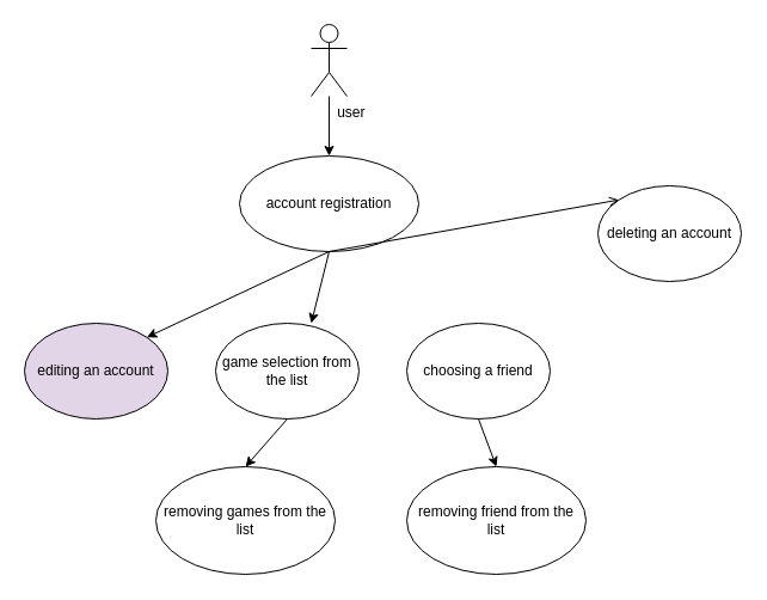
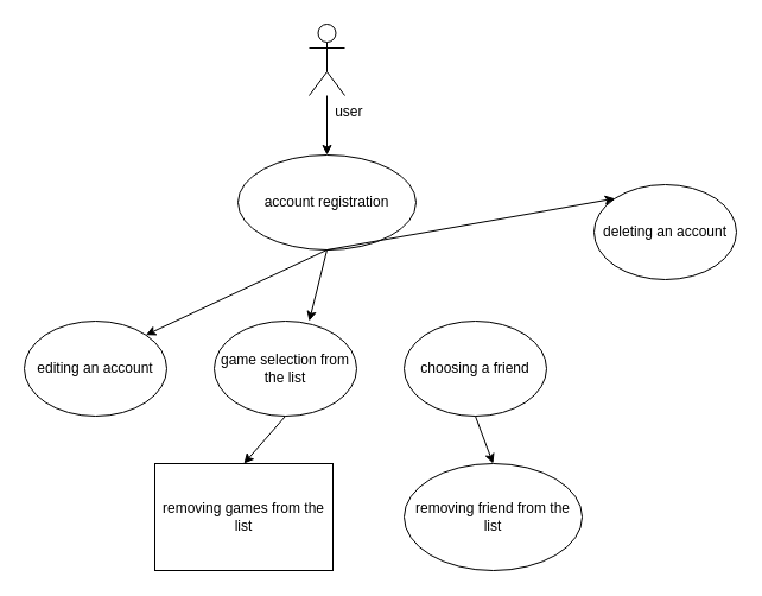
- <mxCell id="13" value="" style="endArrow=open;html=1;rounded=0;entryX=0;entryY=0;entryDx=0;entryDy=0;exitX=0.5;exitY=1;exitDx=0;exitDy=0;" edge="1" parent="1" source="3" target="5"><mxGeometry width="50" height="50" relative="1" as="geometry"><mxPoint x="280" y="210" as="sourcePoint" /><mxPoint x="300.04" y="310" as="targetPoint" /></mxGeometry></mxCell>
+ <mxCell id="13" value="" style="endArrow=classic;html=1;rounded=0;entryX=0;entryY=0;entryDx=0;entryDy=0;exitX=0.5;exitY=1;exitDx=0;exitDy=0;" edge="1" parent="1" source="3" target="5"><mxGeometry width="50" height="50" relative="1" as="geometry"><mxPoint x="280" y="210" as="sourcePoint" /><mxPoint x="300.04" y="310" as="targetPoint" /></mxGeometry></mxCell>
- <mxCell id="6" value="editing an account" style="ellipse;whiteSpace=wrap;html=1;fillColor=#e1d5e7;" vertex="1" parent="1"><mxGeometry x="20" y="270" width="120" height="80" as="geometry" /></mxCell>
+ <mxCell id="6" value="editing an account" style="ellipse;whiteSpace=wrap;html=1;" vertex="1" parent="1"><mxGeometry x="20" y="270" width="120" height="80" as="geometry" /></mxCell>
- <mxCell id="8" value="removing games from the list" style="ellipse;whiteSpace=wrap;html=1;" vertex="1" parent="1"><mxGeometry x="130" y="390" width="150" height="90" as="geometry" /></mxCell>
+ <mxCell id="8" value="removing games from the list" style="whiteSpace=wrap;html=1;rounded=0;" vertex="1" parent="1"><mxGeometry x="130" y="390" width="150" height="90" as="geometry" /></mxCell>
